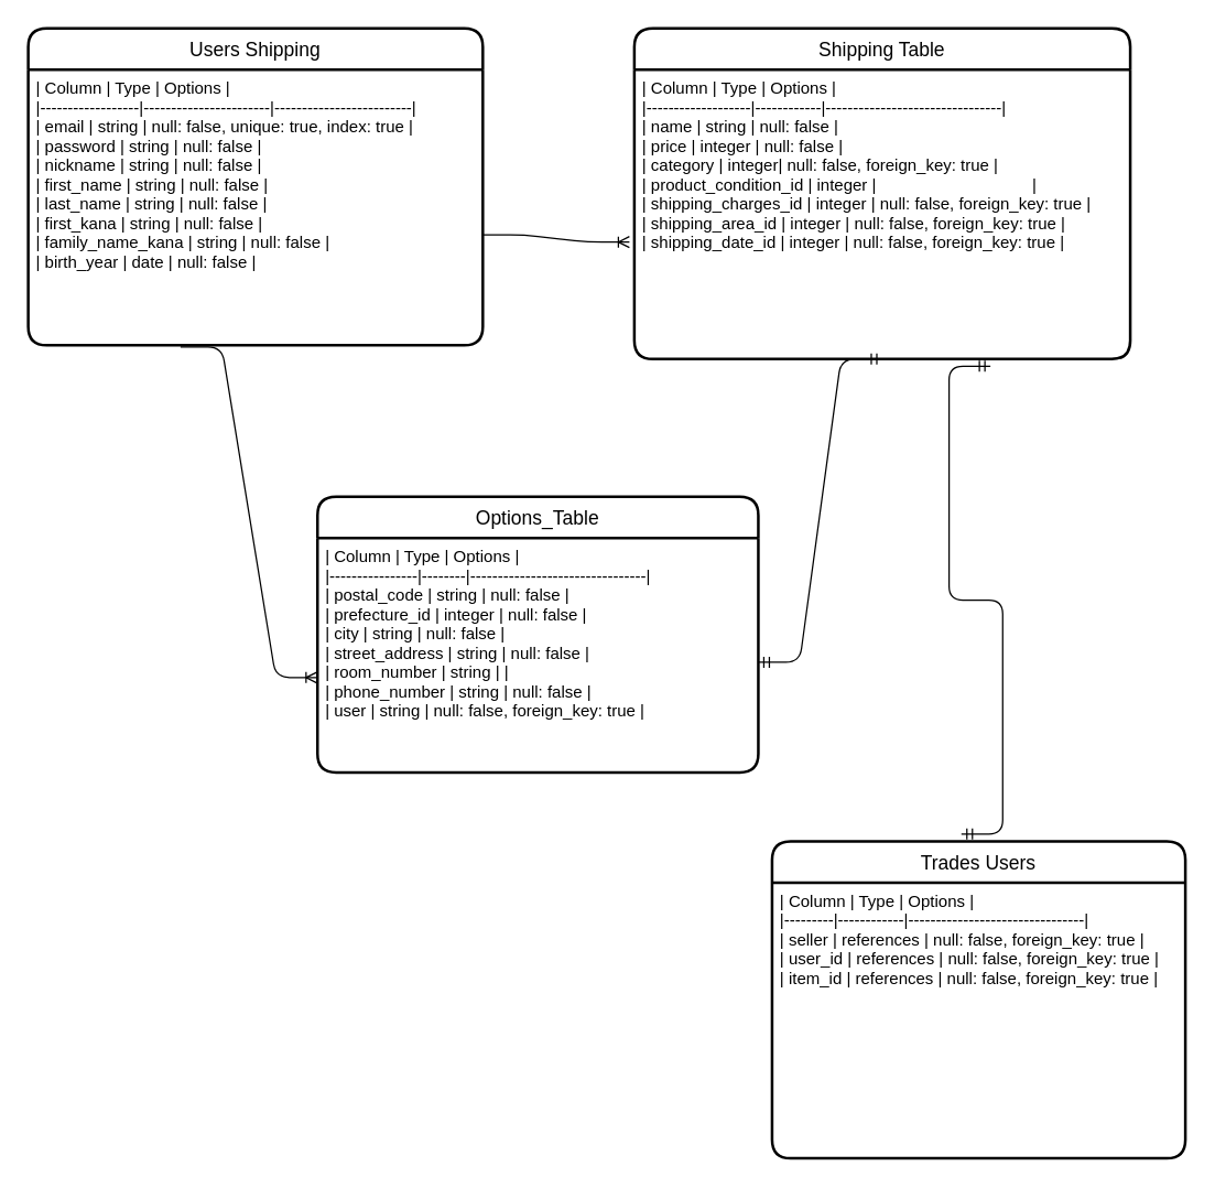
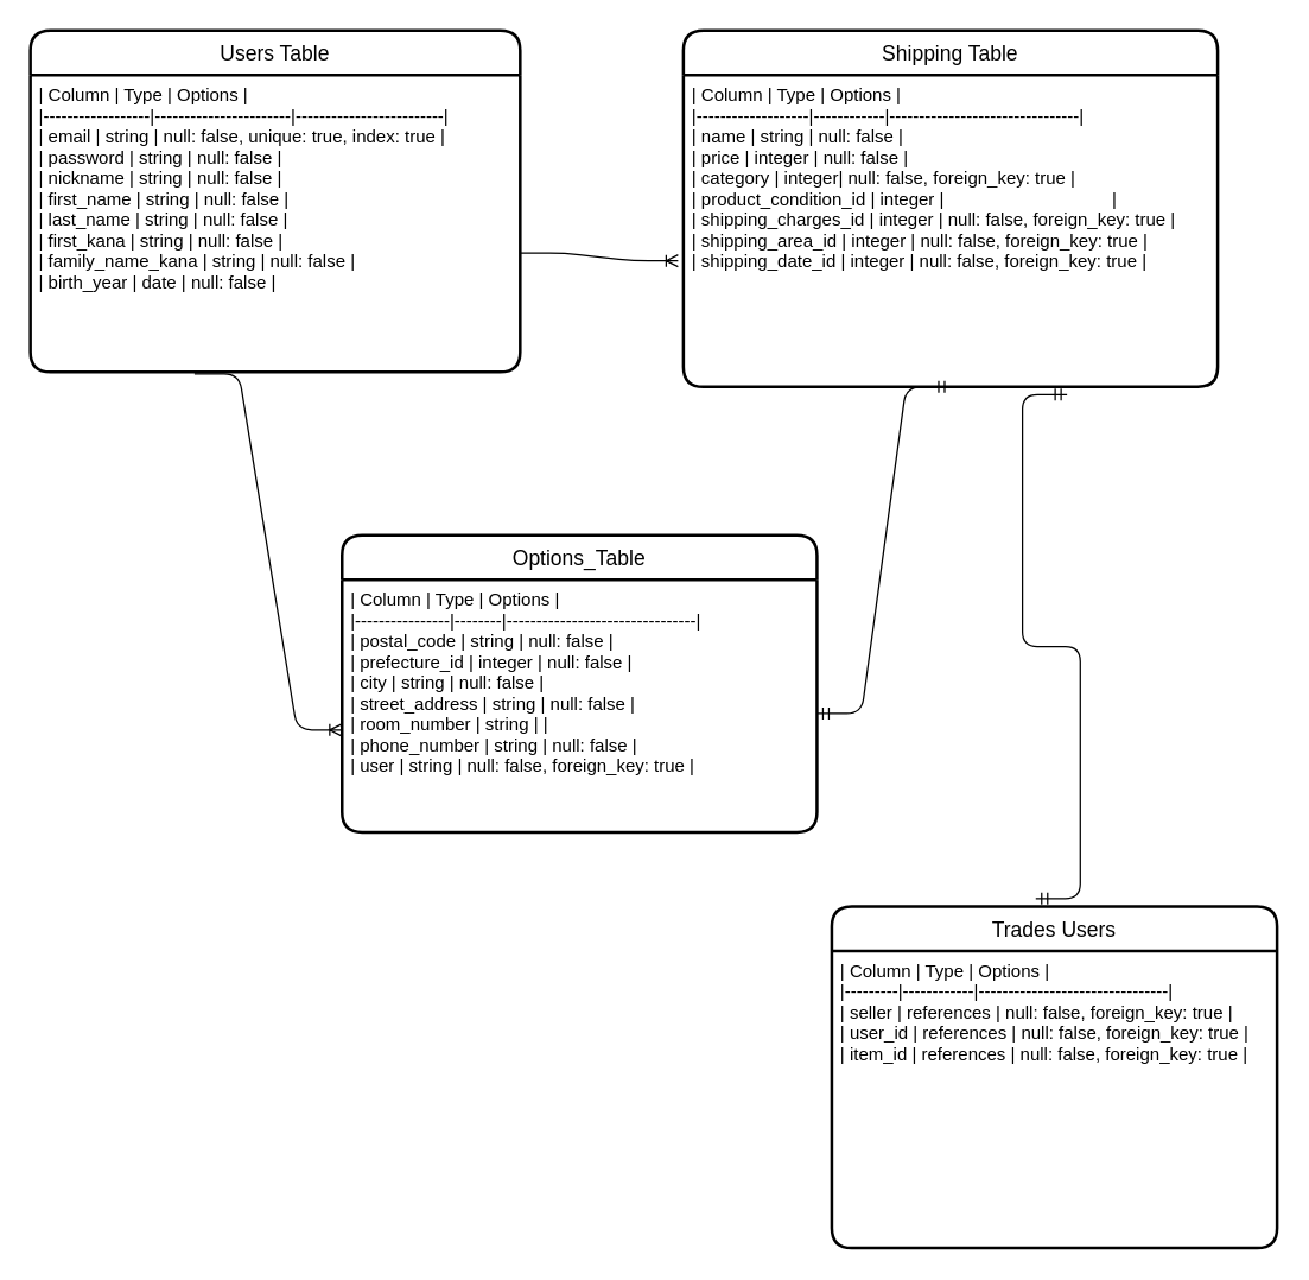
- <mxCell id="2" value="Users Shipping" style="swimlane;childLayout=stackLayout;horizontal=1;startSize=30;horizontalStack=0;rounded=1;fontSize=14;fontStyle=0;strokeWidth=2;resizeParent=0;resizeLast=1;shadow=0;dashed=0;align=center;" vertex="1" parent="1"><mxGeometry y="20" width="330" height="230" as="geometry" x="20" /></mxCell>
+ <mxCell id="2" value="Users Table" style="swimlane;childLayout=stackLayout;horizontal=1;startSize=30;horizontalStack=0;rounded=1;fontSize=14;fontStyle=0;strokeWidth=2;resizeParent=0;resizeLast=1;shadow=0;dashed=0;align=center;" vertex="1" parent="1"><mxGeometry y="20" width="330" height="230" as="geometry" x="20" /></mxCell>
